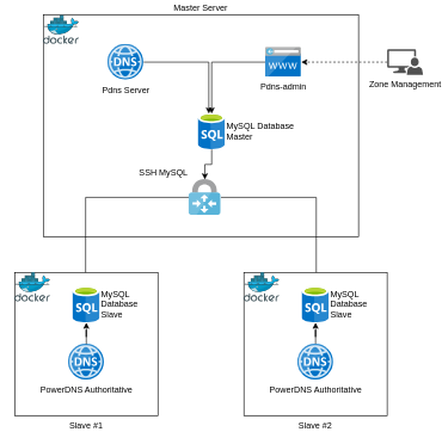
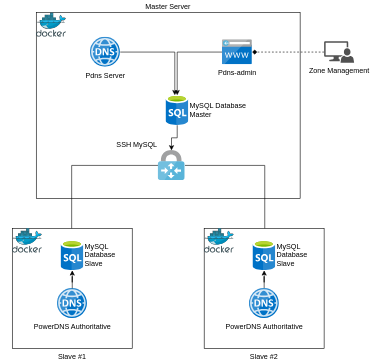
- <mxCell id="7" style="edgeStyle=orthogonalEdgeStyle;rounded=0;orthogonalLoop=1;jettySize=auto;html=1;startArrow=none;startFill=0;endArrow=classic;endFill=1;dashed=1;" edge="1" parent="1" source="8" target="11"><mxGeometry relative="1" as="geometry" /></mxCell>
+ <mxCell id="7" style="edgeStyle=orthogonalEdgeStyle;rounded=0;orthogonalLoop=1;jettySize=auto;html=1;startArrow=none;startFill=0;endArrow=diamond;endFill=1;dashed=1;" edge="1" parent="1" source="8" target="11"><mxGeometry relative="1" as="geometry" /></mxCell>
